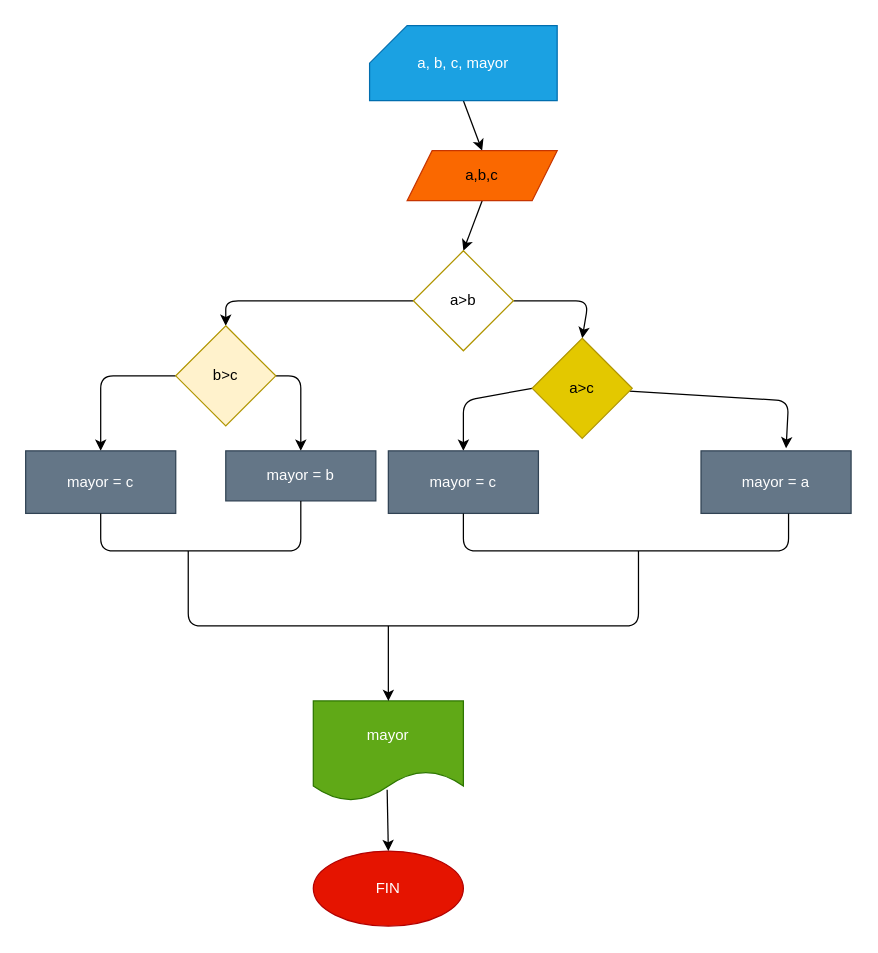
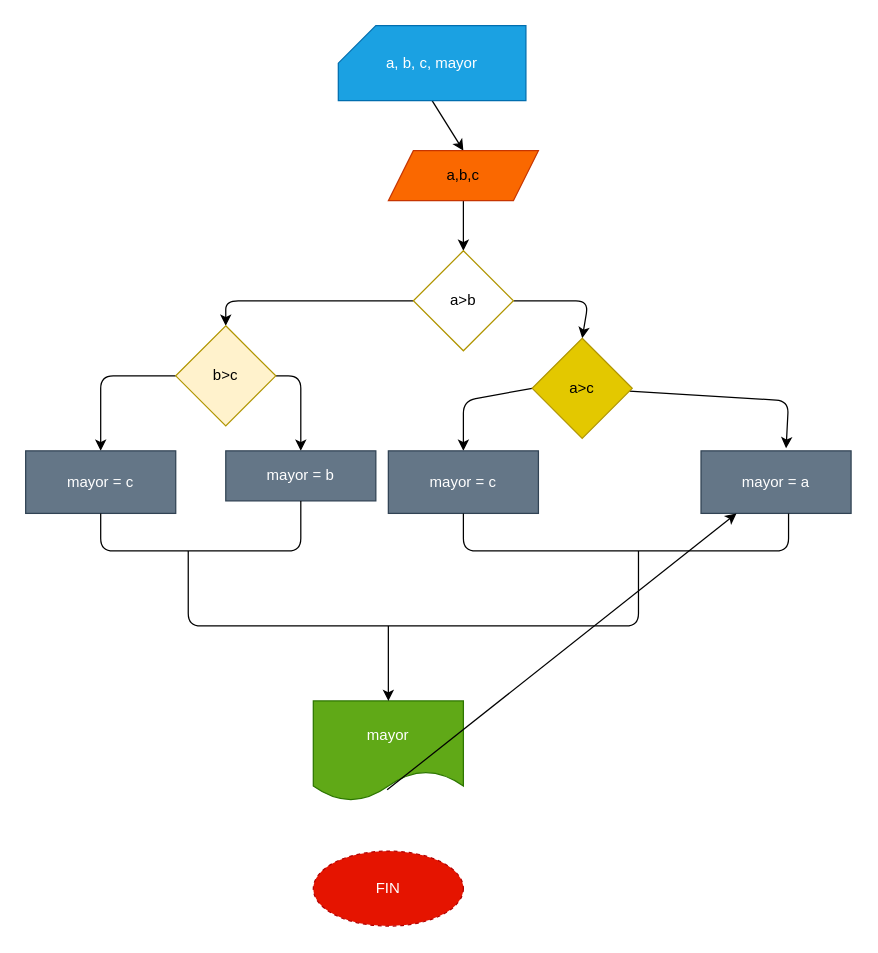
- <mxCell id="3" value="a, b, c, mayor" style="shape=card;whiteSpace=wrap;html=1;fillColor=#1ba1e2;fontColor=#ffffff;strokeColor=#006EAF;" vertex="1" parent="1"><mxGeometry x="295" y="20" width="150" height="60" as="geometry" /></mxCell>
+ <mxCell id="3" value="a, b, c, mayor" style="shape=card;whiteSpace=wrap;html=1;fillColor=#1ba1e2;fontColor=#ffffff;strokeColor=#006EAF;" vertex="1" parent="1"><mxGeometry x="270" y="20" width="150" height="60" as="geometry" /></mxCell>
- <mxCell id="5" value="a,b,c" style="shape=parallelogram;perimeter=parallelogramPerimeter;whiteSpace=wrap;html=1;fixedSize=1;fillColor=#fa6800;fontColor=#000000;strokeColor=#C73500;" vertex="1" parent="1"><mxGeometry x="325" y="120" width="120" height="40" as="geometry" /></mxCell>
+ <mxCell id="5" value="a,b,c" style="shape=parallelogram;perimeter=parallelogramPerimeter;whiteSpace=wrap;html=1;fixedSize=1;fillColor=#fa6800;fontColor=#000000;strokeColor=#C73500;" vertex="1" parent="1"><mxGeometry x="310" y="120" width="120" height="40" as="geometry" /></mxCell>
- <mxCell id="23" value="" style="endArrow=classic;html=1;entryX=0.5;entryY=0;entryDx=0;entryDy=0;exitX=0.492;exitY=0.888;exitDx=0;exitDy=0;exitPerimeter=0;" edge="1" parent="1" source="19" target="20"><mxGeometry width="50" height="50" relative="1" as="geometry"><mxPoint x="310" y="650" as="sourcePoint" /><mxPoint x="410" y="640" as="targetPoint" /></mxGeometry></mxCell>
+ <mxCell id="23" value="" style="endArrow=classic;html=1;exitX=0.492;exitY=0.888;exitDx=0;exitDy=0;exitPerimeter=0;" edge="1" parent="1" source="19" target="12"><mxGeometry width="50" height="50" relative="1" as="geometry"><mxPoint x="310" y="650" as="sourcePoint" /><mxPoint x="410" y="640" as="targetPoint" /></mxGeometry></mxCell>
- <mxCell id="20" value="FIN" style="ellipse;whiteSpace=wrap;html=1;fillColor=#e51400;fontColor=#ffffff;strokeColor=#B20000;" vertex="1" parent="1"><mxGeometry x="250" y="680" width="120" height="60" as="geometry" /></mxCell>
+ <mxCell id="20" value="FIN" style="ellipse;whiteSpace=wrap;html=1;fillColor=#e51400;fontColor=#ffffff;strokeColor=#B20000;dashed=1;" vertex="1" parent="1"><mxGeometry x="250" y="680" width="120" height="60" as="geometry" /></mxCell>
